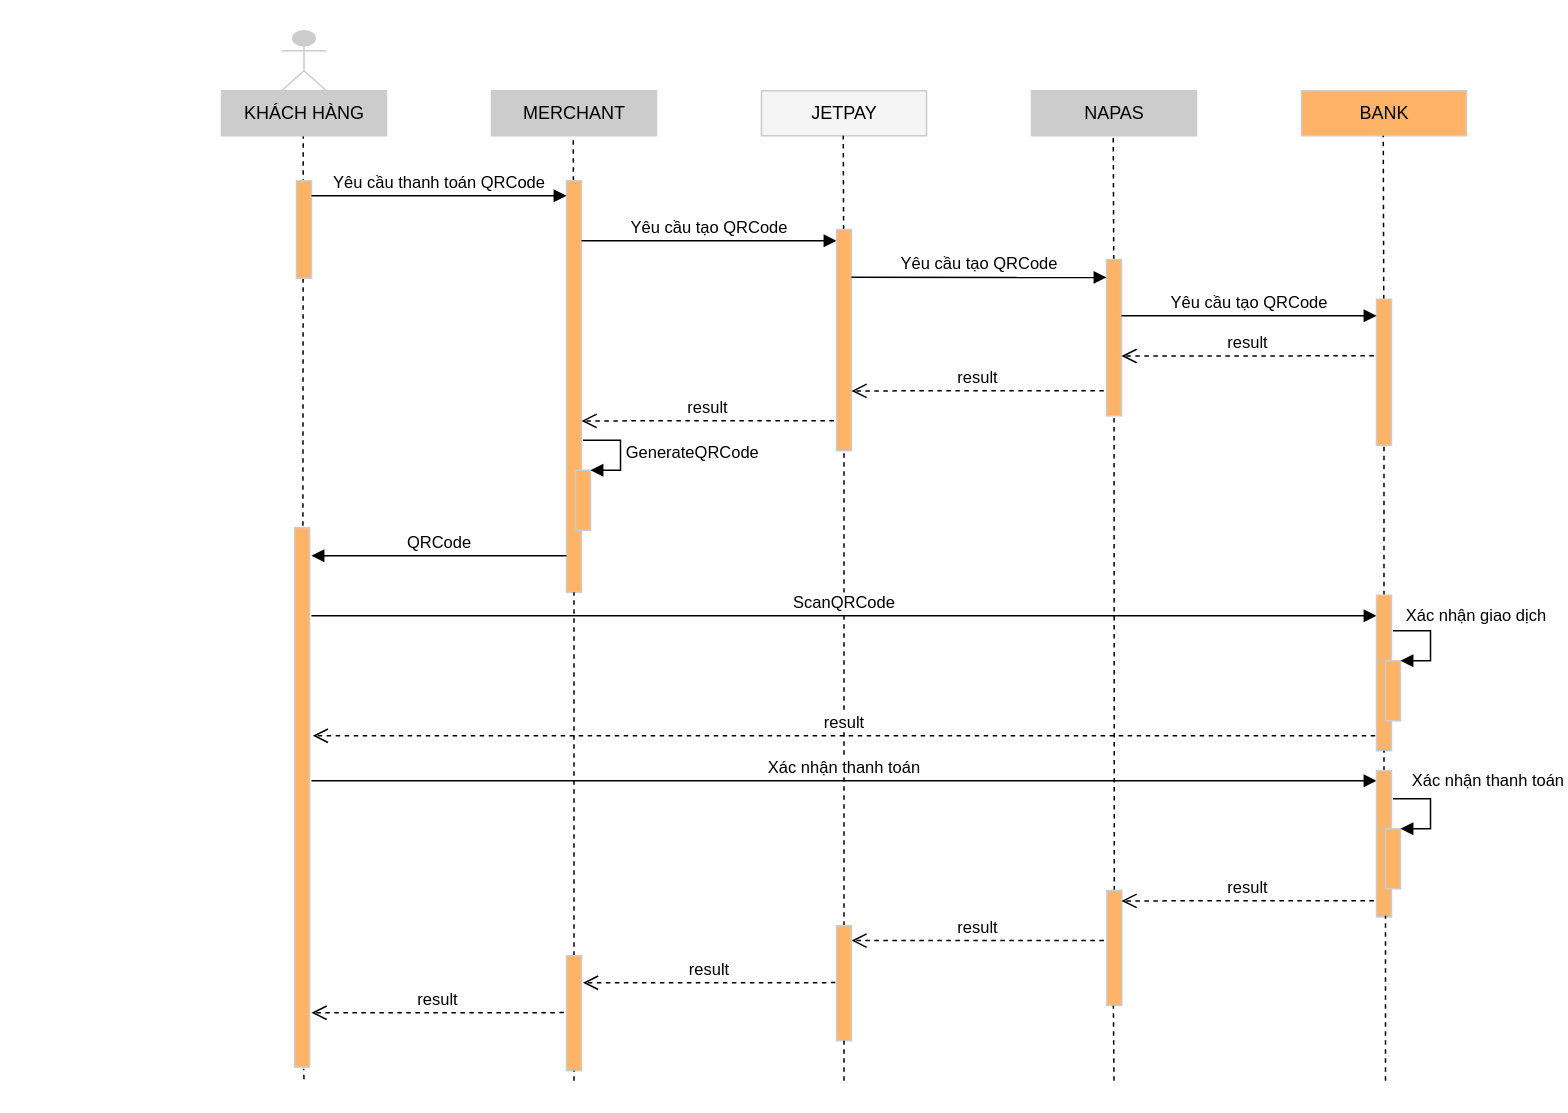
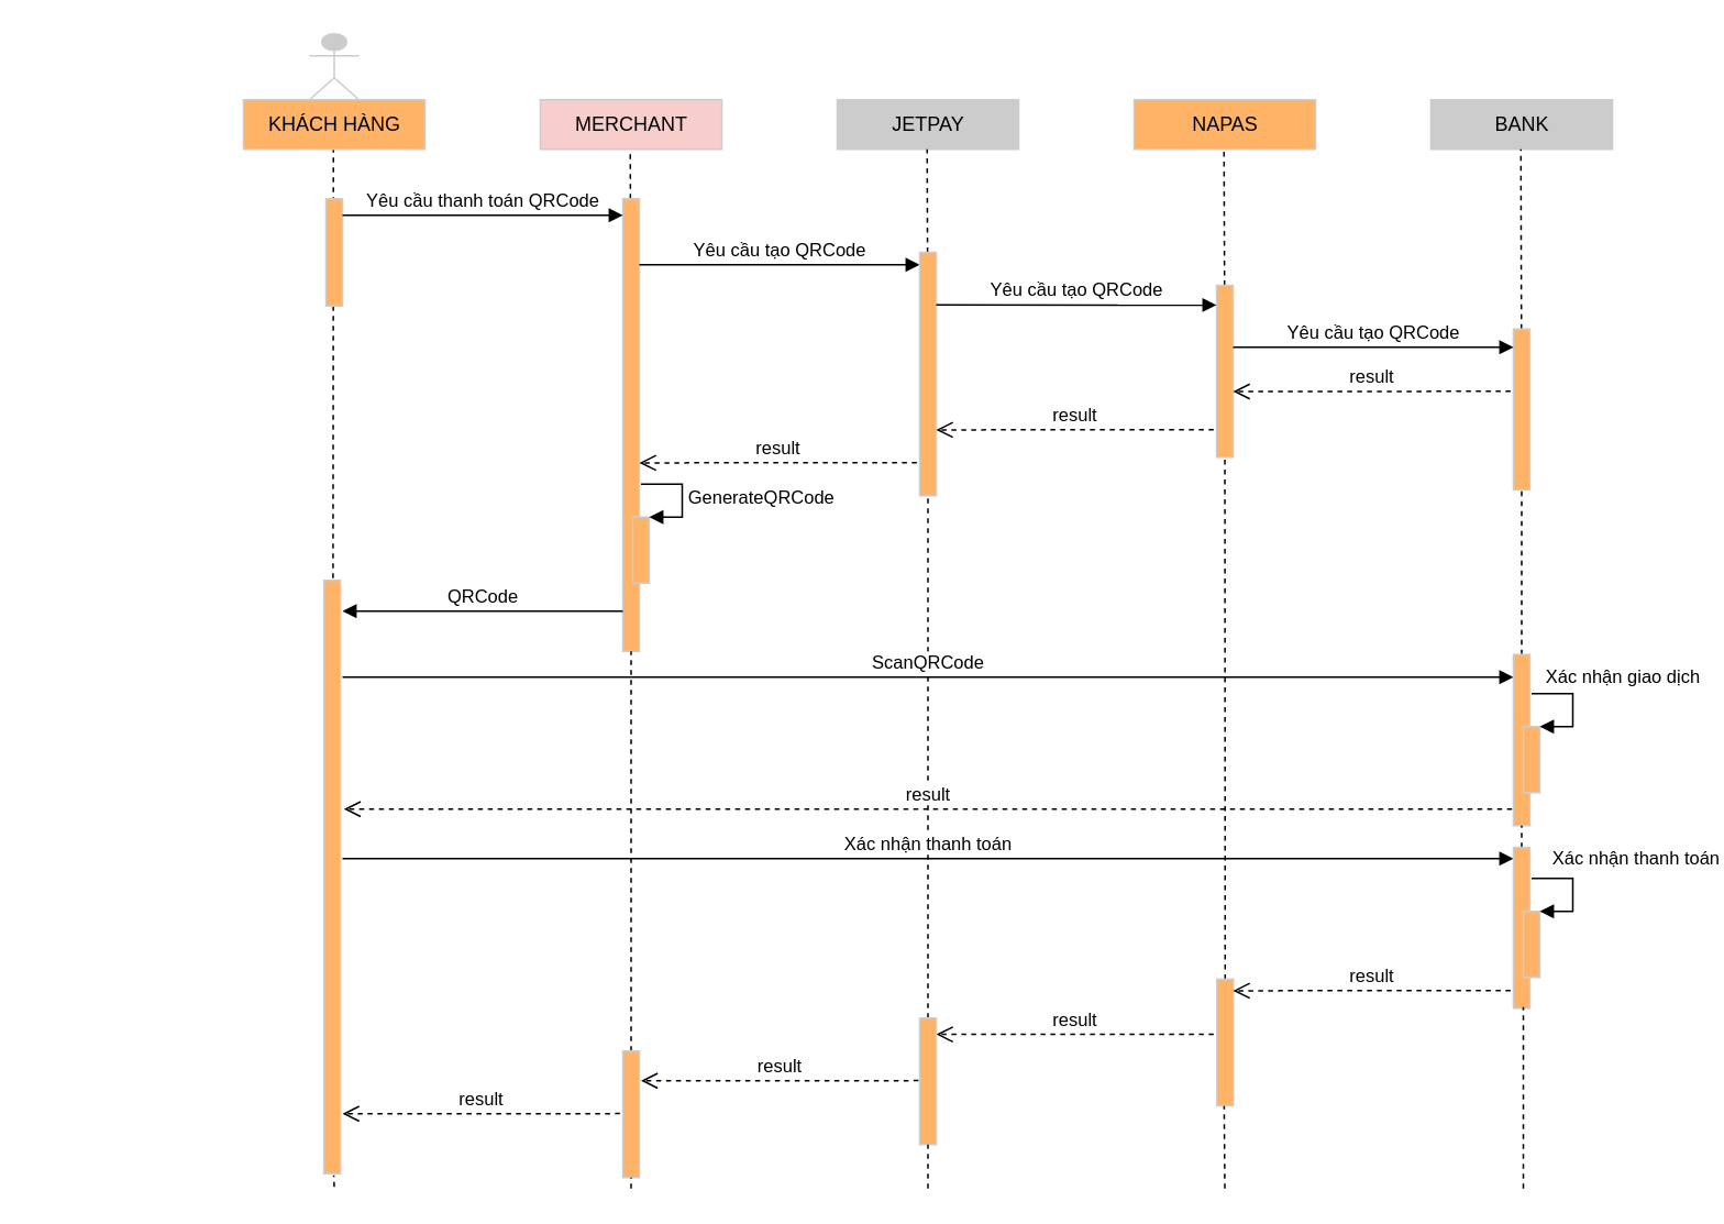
- <mxCell id="12" value="KHÁCH HÀNG" style="html=1;strokeColor=#CCCCCC;fillColor=#CCCCCC;" parent="1" vertex="1"><mxGeometry x="147" y="60" width="110" height="30" as="geometry" /></mxCell>
+ <mxCell id="12" value="KHÁCH HÀNG" style="html=1;strokeColor=#CCCCCC;fillColor=#ffb366;" parent="1" vertex="1"><mxGeometry x="147" y="60" width="110" height="30" as="geometry" /></mxCell>
- <mxCell id="2" value="MERCHANT" style="html=1;strokeColor=#CCCCCC;fillColor=#CCCCCC;" parent="1" vertex="1"><mxGeometry x="327" y="60" width="110" height="30" as="geometry" /></mxCell>
+ <mxCell id="2" value="MERCHANT" style="html=1;strokeColor=#CCCCCC;fillColor=#f8cecc;" parent="1" vertex="1"><mxGeometry x="327" y="60" width="110" height="30" as="geometry" /></mxCell>
- <mxCell id="3" value="JETPAY" style="html=1;strokeColor=#CCCCCC;fillColor=#f5f5f5;" parent="1" vertex="1"><mxGeometry x="507" y="60" width="110" height="30" as="geometry" /></mxCell>
+ <mxCell id="3" value="JETPAY" style="html=1;strokeColor=#CCCCCC;fillColor=#CCCCCC;" parent="1" vertex="1"><mxGeometry x="507" y="60" width="110" height="30" as="geometry" /></mxCell>
- <mxCell id="4" value="NAPAS" style="html=1;strokeColor=#CCCCCC;fillColor=#CCCCCC;" parent="1" vertex="1"><mxGeometry x="687" y="60" width="110" height="30" as="geometry" /></mxCell>
+ <mxCell id="4" value="NAPAS" style="html=1;strokeColor=#CCCCCC;fillColor=#ffb366;" parent="1" vertex="1"><mxGeometry x="687" y="60" width="110" height="30" as="geometry" /></mxCell>
- <mxCell id="5" value="BANK" style="html=1;strokeColor=#CCCCCC;fillColor=#ffb366;" parent="1" vertex="1"><mxGeometry x="867" y="60" width="110" height="30" as="geometry" /></mxCell>
+ <mxCell id="5" value="BANK" style="html=1;strokeColor=#CCCCCC;fillColor=#CCCCCC;" parent="1" vertex="1"><mxGeometry x="867" y="60" width="110" height="30" as="geometry" /></mxCell>
